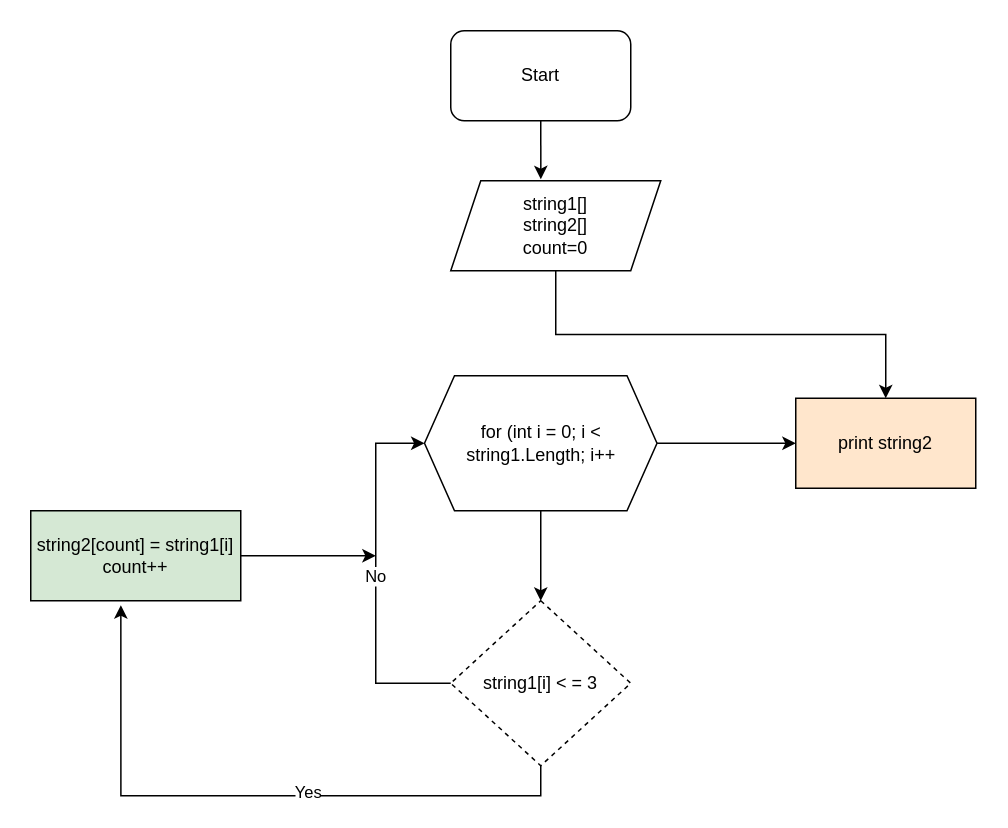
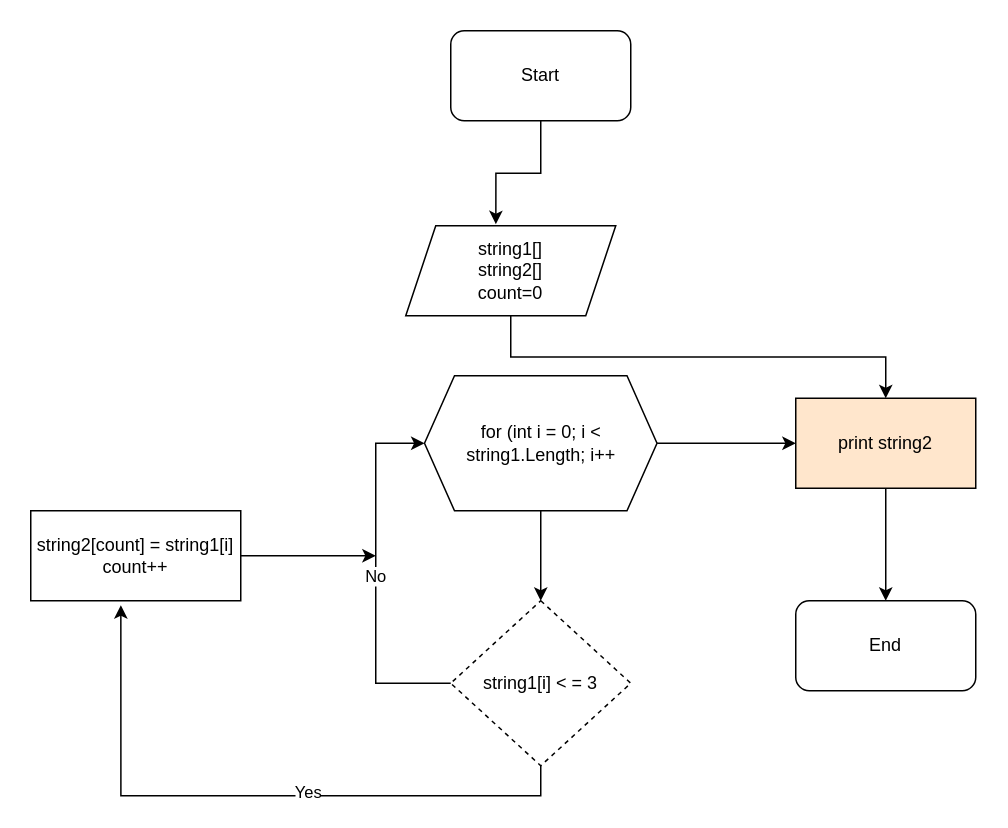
- <mxCell id="5" value="string1[]&lt;br&gt;string2[]&lt;br&gt;count=0" style="shape=parallelogram;perimeter=parallelogramPerimeter;whiteSpace=wrap;html=1;fixedSize=1;" parent="1" vertex="1"><mxGeometry x="300" y="120" width="140" height="60" as="geometry" /></mxCell>
+ <mxCell id="5" value="string1[]&lt;br&gt;string2[]&lt;br&gt;count=0" style="shape=parallelogram;perimeter=parallelogramPerimeter;whiteSpace=wrap;html=1;fixedSize=1;" parent="1" vertex="1"><mxGeometry x="270" y="150" width="140" height="60" as="geometry" /></mxCell>
+ <mxCell id="15" style="edgeStyle=orthogonalEdgeStyle;rounded=0;orthogonalLoop=1;jettySize=auto;html=1;exitX=0.5;exitY=1;exitDx=0;exitDy=0;" edge="1" parent="1" source="16" target="17"><mxGeometry relative="1" as="geometry"><mxPoint x="590" y="420" as="targetPoint" /></mxGeometry></mxCell>
- <mxCell id="14" value="string2[count] = string1[i]&lt;br&gt;count++" style="rounded=0;whiteSpace=wrap;html=1;fillColor=#d5e8d4;" vertex="1" parent="1"><mxGeometry x="20" y="340" width="140" height="60" as="geometry" /></mxCell>
+ <mxCell id="14" value="string2[count] = string1[i]&lt;br&gt;count++" style="rounded=0;whiteSpace=wrap;html=1;" vertex="1" parent="1"><mxGeometry x="20" y="340" width="140" height="60" as="geometry" /></mxCell>
+ <mxCell id="17" value="End" style="rounded=1;whiteSpace=wrap;html=1;" vertex="1" parent="1"><mxGeometry x="530" y="400" width="120" height="60" as="geometry" /></mxCell>
